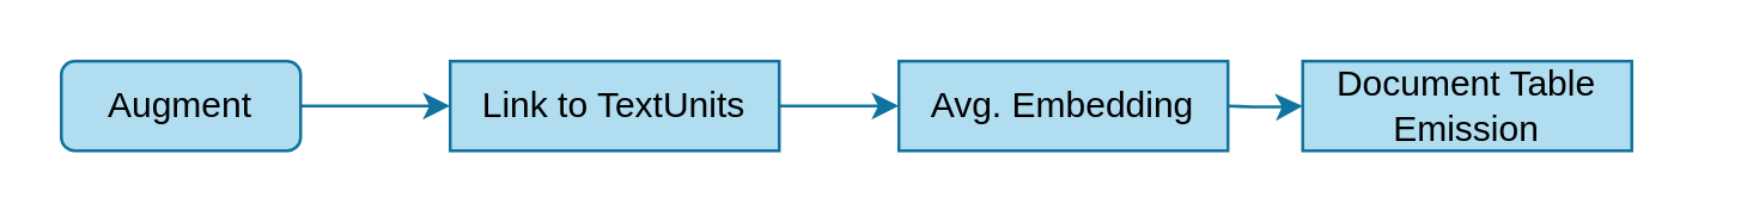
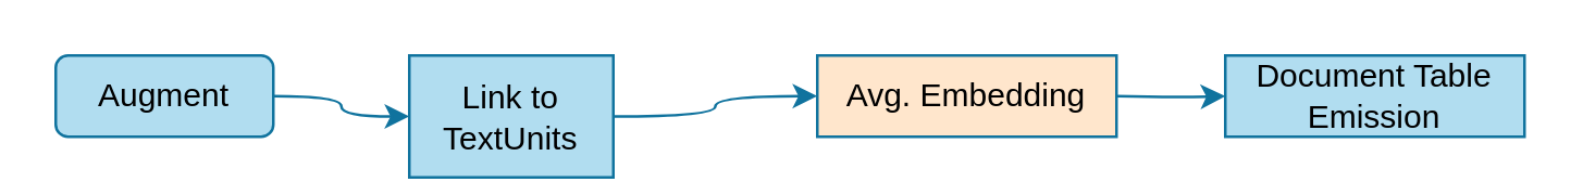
- <mxCell id="4" value="Link to TextUnits" style="whiteSpace=wrap;html=1;strokeColor=#10739e;fillColor=#b1ddf0;fontColor=#000000;" parent="1" vertex="1"><mxGeometry x="150" y="20" width="110" height="30" as="geometry" /></mxCell>
+ <mxCell id="4" value="Link to TextUnits" style="whiteSpace=wrap;html=1;strokeColor=#10739e;fillColor=#b1ddf0;fontColor=#000000;" parent="1" vertex="1"><mxGeometry x="150" y="20" width="75" height="45" as="geometry" /></mxCell>
- <mxCell id="6" value="Avg. Embedding" style="whiteSpace=wrap;html=1;strokeColor=#10739e;fillColor=#b1ddf0;fontColor=#000000;" vertex="1" parent="1"><mxGeometry x="300" y="20" width="110" height="30" as="geometry" /></mxCell>
+ <mxCell id="6" value="Avg. Embedding" style="whiteSpace=wrap;html=1;strokeColor=#10739e;fillColor=#ffe6cc;fontColor=#000000;" vertex="1" parent="1"><mxGeometry x="300" y="20" width="110" height="30" as="geometry" /></mxCell>
- <mxCell id="8" value="Document Table Emission" style="whiteSpace=wrap;html=1;strokeColor=#10739e;fillColor=#b1ddf0;fontColor=#000000;" vertex="1" parent="1"><mxGeometry x="435" y="20" width="110" height="30" as="geometry" /></mxCell>
+ <mxCell id="8" value="Document Table Emission" style="whiteSpace=wrap;html=1;strokeColor=#10739e;fillColor=#b1ddf0;fontColor=#000000;" vertex="1" parent="1"><mxGeometry x="450" y="20" width="110" height="30" as="geometry" /></mxCell>
